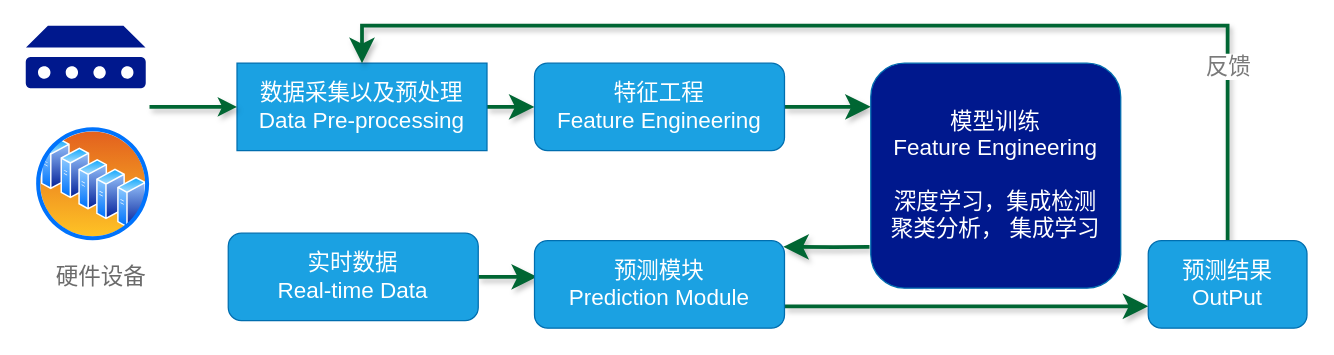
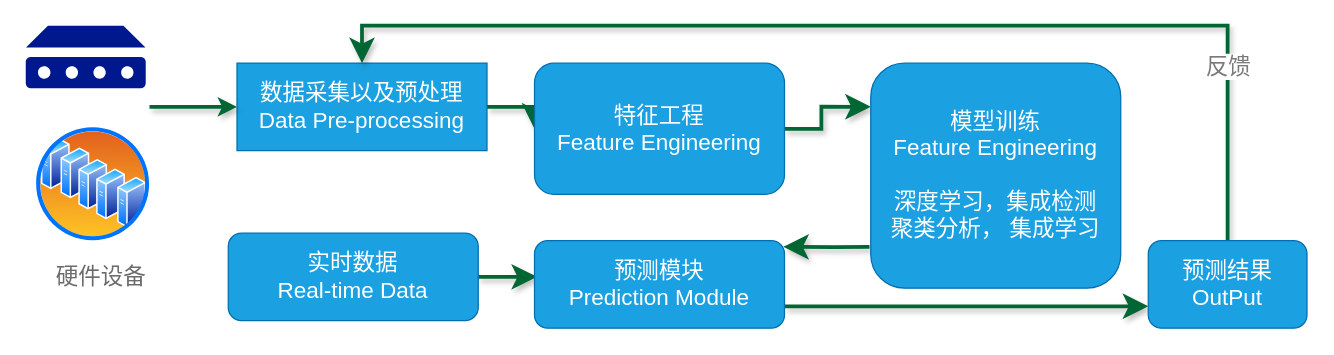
- <mxCell id="7" value="特征工程&lt;br&gt;Feature Engineering" style="rounded=1;whiteSpace=wrap;html=1;fillColor=#1ba1e2;strokeColor=#006EAF;fontSize=18;fontColor=#ffffff;" vertex="1" parent="1"><mxGeometry x="427" y="50" width="200" height="70" as="geometry" /></mxCell>
+ <mxCell id="7" value="特征工程&lt;br&gt;Feature Engineering" style="rounded=1;whiteSpace=wrap;html=1;fillColor=#1ba1e2;strokeColor=#006EAF;fontSize=18;fontColor=#ffffff;" vertex="1" parent="1"><mxGeometry x="427" y="50" width="200" height="105" as="geometry" /></mxCell>
- <mxCell id="9" value="模型训练&lt;br&gt;Feature Engineering&lt;br&gt;&lt;br&gt;深度学习，集成检测&lt;br&gt;聚类分析， 集成学习" style="rounded=1;whiteSpace=wrap;html=1;fillColor=#00188d;strokeColor=#006EAF;fontSize=18;fontColor=#ffffff;" vertex="1" parent="1"><mxGeometry x="696" y="50" width="200" height="180" as="geometry" /></mxCell>
+ <mxCell id="9" value="模型训练&lt;br&gt;Feature Engineering&lt;br&gt;&lt;br&gt;深度学习，集成检测&lt;br&gt;聚类分析， 集成学习" style="rounded=1;whiteSpace=wrap;html=1;fillColor=#1ba1e2;strokeColor=#006EAF;fontSize=18;fontColor=#ffffff;" vertex="1" parent="1"><mxGeometry x="696" y="50" width="200" height="180" as="geometry" /></mxCell>
